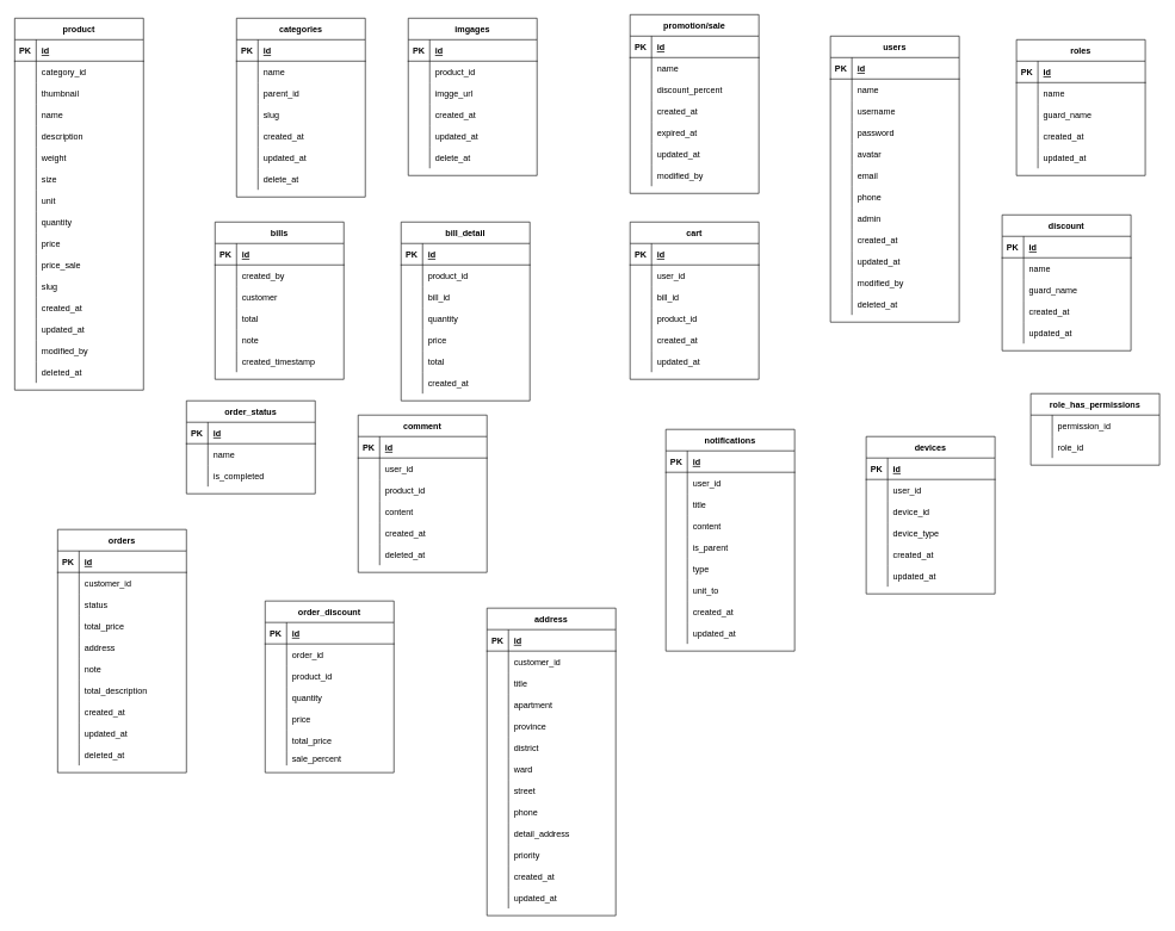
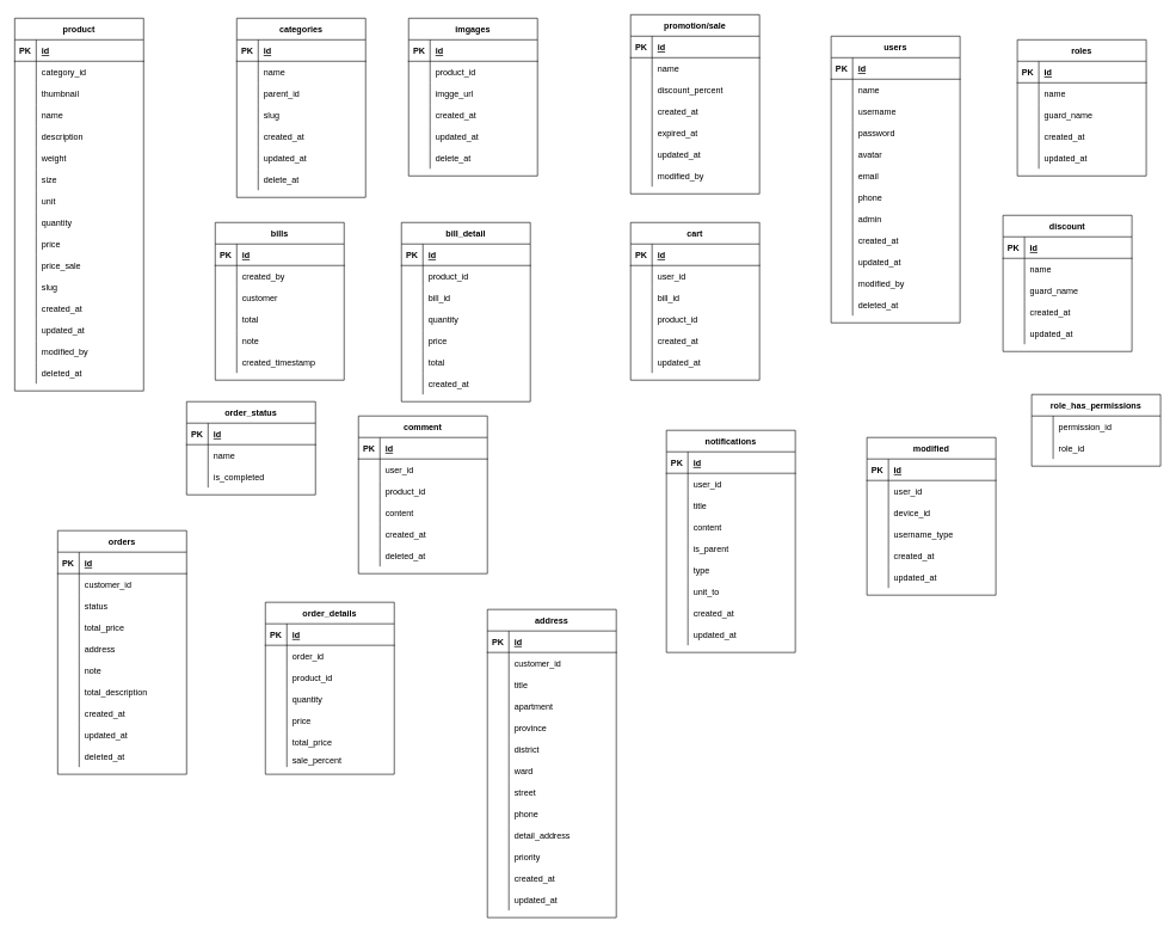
- <mxCell id="324" value="devices" style="shape=table;startSize=30;container=1;collapsible=1;childLayout=tableLayout;fixedRows=1;rowLines=0;fontStyle=1;align=center;resizeLast=1;" vertex="1" parent="1"><mxGeometry x="1210" y="610" width="180" height="220" as="geometry" /></mxCell>
+ <mxCell id="324" value="modified" style="shape=table;startSize=30;container=1;collapsible=1;childLayout=tableLayout;fixedRows=1;rowLines=0;fontStyle=1;align=center;resizeLast=1;" vertex="1" parent="1"><mxGeometry x="1210" y="610" width="180" height="220" as="geometry" /></mxCell>
- <mxCell id="336" value="device_type" style="shape=partialRectangle;connectable=0;fillColor=none;top=0;left=0;bottom=0;right=0;align=left;spacingLeft=6;overflow=hidden;" vertex="1" parent="334"><mxGeometry x="30" width="150" height="30" as="geometry"><mxRectangle width="150" height="30" as="alternateBounds" /></mxGeometry></mxCell>
+ <mxCell id="336" value="username_type" style="shape=partialRectangle;connectable=0;fillColor=none;top=0;left=0;bottom=0;right=0;align=left;spacingLeft=6;overflow=hidden;" vertex="1" parent="334"><mxGeometry x="30" width="150" height="30" as="geometry"><mxRectangle width="150" height="30" as="alternateBounds" /></mxGeometry></mxCell>
- <mxCell id="193" value="order_discount" style="shape=table;startSize=30;container=1;collapsible=1;childLayout=tableLayout;fixedRows=1;rowLines=0;fontStyle=1;align=center;resizeLast=1;" vertex="1" parent="1"><mxGeometry x="370" y="840" width="180" height="240" as="geometry" /></mxCell>
+ <mxCell id="193" value="order_details" style="shape=table;startSize=30;container=1;collapsible=1;childLayout=tableLayout;fixedRows=1;rowLines=0;fontStyle=1;align=center;resizeLast=1;" vertex="1" parent="1"><mxGeometry x="370" y="840" width="180" height="240" as="geometry" /></mxCell>
